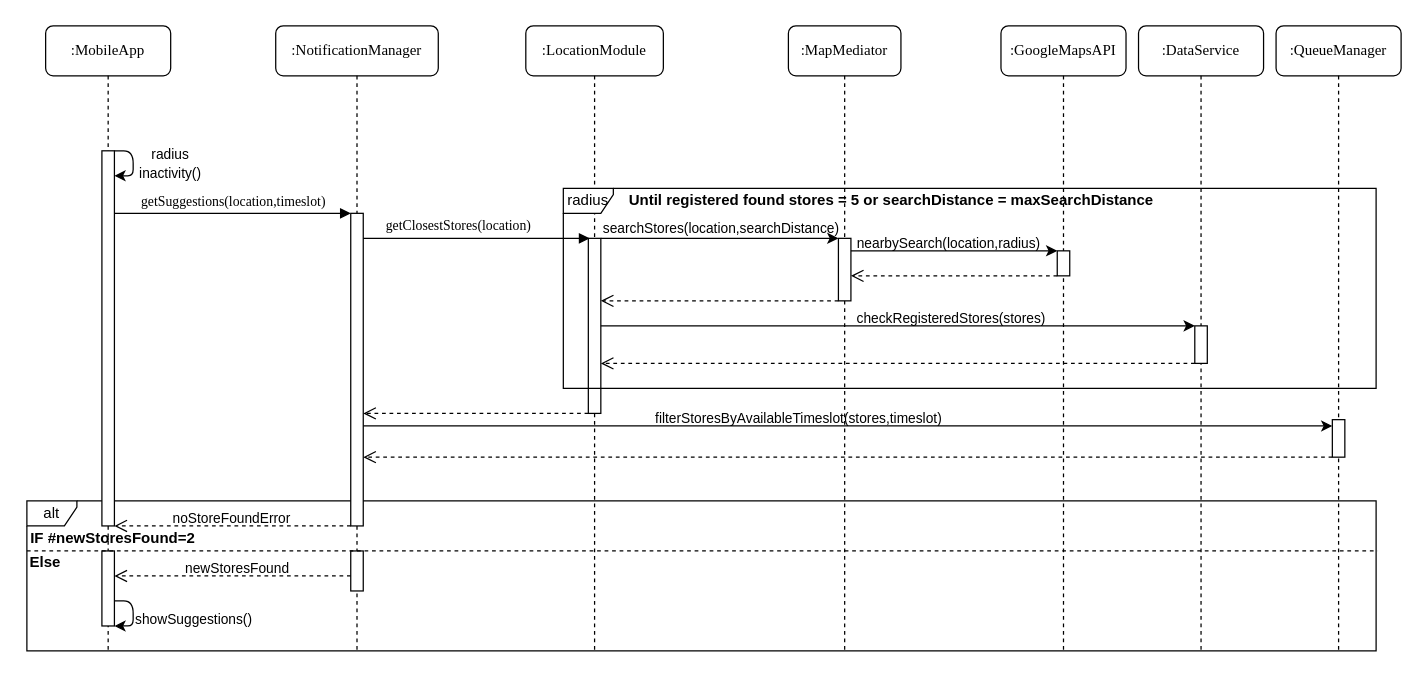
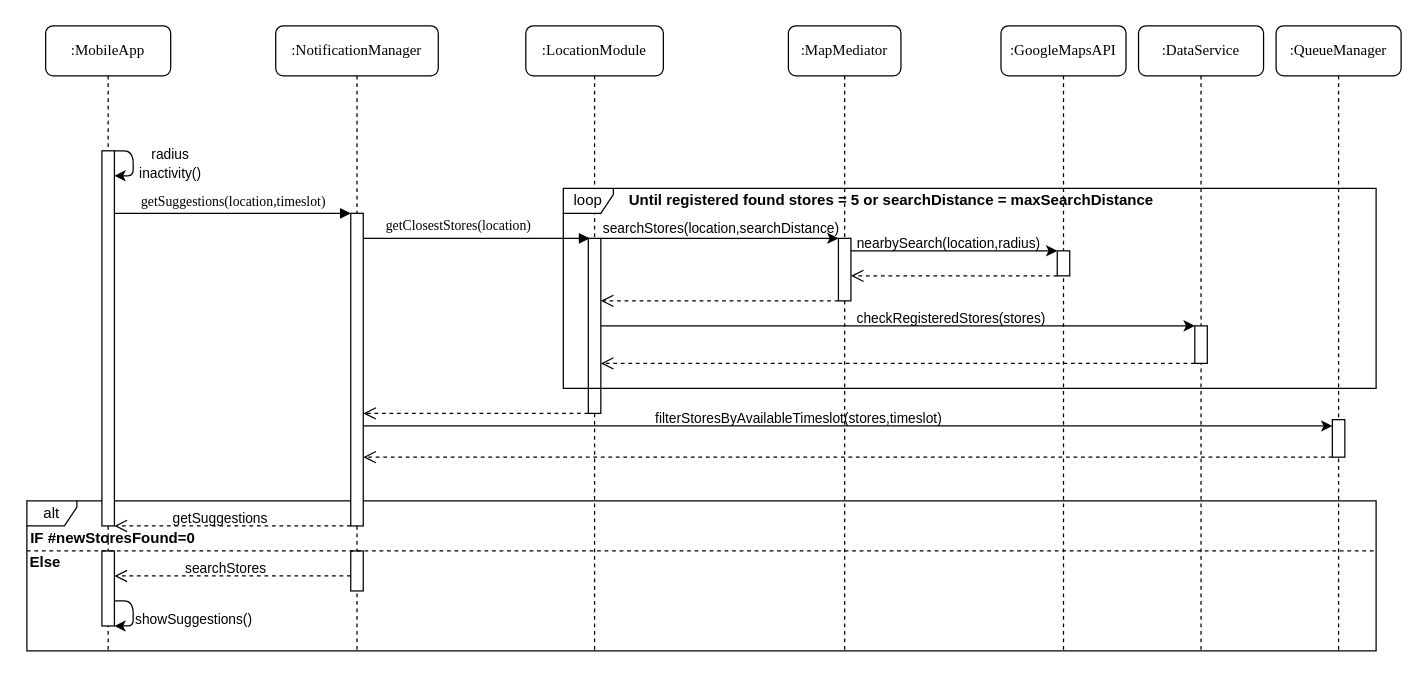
- <mxCell id="47" value="radius" style="shape=umlFrame;whiteSpace=wrap;html=1;fontSize=12;width=40;height=20;" vertex="1" parent="1"><mxGeometry x="450" y="150" width="650" height="160" as="geometry" /></mxCell>
+ <mxCell id="47" value="loop" style="shape=umlFrame;whiteSpace=wrap;html=1;fontSize=12;width=40;height=20;" vertex="1" parent="1"><mxGeometry x="450" y="150" width="650" height="160" as="geometry" /></mxCell>
- <mxCell id="18" value="&lt;span style=&quot;color: rgb(0 , 0 , 0) ; font-family: &amp;#34;helvetica&amp;#34; ; font-size: 11px ; font-style: normal ; font-weight: 400 ; letter-spacing: normal ; text-align: center ; text-indent: 0px ; text-transform: none ; word-spacing: 0px ; display: inline ; float: none&quot;&gt;noStoreFoundError&lt;/span&gt;" style="text;whiteSpace=wrap;html=1;" vertex="1" parent="1"><mxGeometry x="136" y="400" width="120" height="30" as="geometry" /></mxCell>
+ <mxCell id="18" value="&lt;span style=&quot;color: rgb(0 , 0 , 0) ; font-family: &amp;#34;helvetica&amp;#34; ; font-size: 11px ; font-style: normal ; font-weight: 400 ; letter-spacing: normal ; text-align: center ; text-indent: 0px ; text-transform: none ; word-spacing: 0px ; display: inline ; float: none&quot;&gt;getSuggestions&lt;/span&gt;" style="text;whiteSpace=wrap;html=1;" vertex="1" parent="1"><mxGeometry x="136" y="400" width="120" height="30" as="geometry" /></mxCell>
- <mxCell id="14" value="IF #newStoresFound=2" style="text;html=1;strokeColor=none;fillColor=none;align=center;verticalAlign=middle;whiteSpace=wrap;rounded=0;fontStyle=1" vertex="1" parent="1"><mxGeometry y="425" width="140" height="10" as="geometry" x="20" /></mxCell>
+ <mxCell id="14" value="IF #newStoresFound=0" style="text;html=1;strokeColor=none;fillColor=none;align=center;verticalAlign=middle;whiteSpace=wrap;rounded=0;fontStyle=1" vertex="1" parent="1"><mxGeometry y="425" width="140" height="10" as="geometry" x="20" /></mxCell>
- <mxCell id="20" value="&lt;div style=&quot;text-align: center&quot;&gt;&lt;font face=&quot;helvetica&quot;&gt;&lt;span style=&quot;font-size: 11px&quot;&gt;newStoresFound&lt;/span&gt;&lt;/font&gt;&lt;/div&gt;" style="text;whiteSpace=wrap;html=1;" vertex="1" parent="1"><mxGeometry x="146" y="440" width="90" height="20" as="geometry" /></mxCell>
+ <mxCell id="20" value="&lt;div style=&quot;text-align: center&quot;&gt;&lt;font face=&quot;helvetica&quot;&gt;&lt;span style=&quot;font-size: 11px&quot;&gt;searchStores&lt;/span&gt;&lt;/font&gt;&lt;/div&gt;" style="text;whiteSpace=wrap;html=1;" vertex="1" parent="1"><mxGeometry x="146" y="440" width="90" height="20" as="geometry" /></mxCell>
